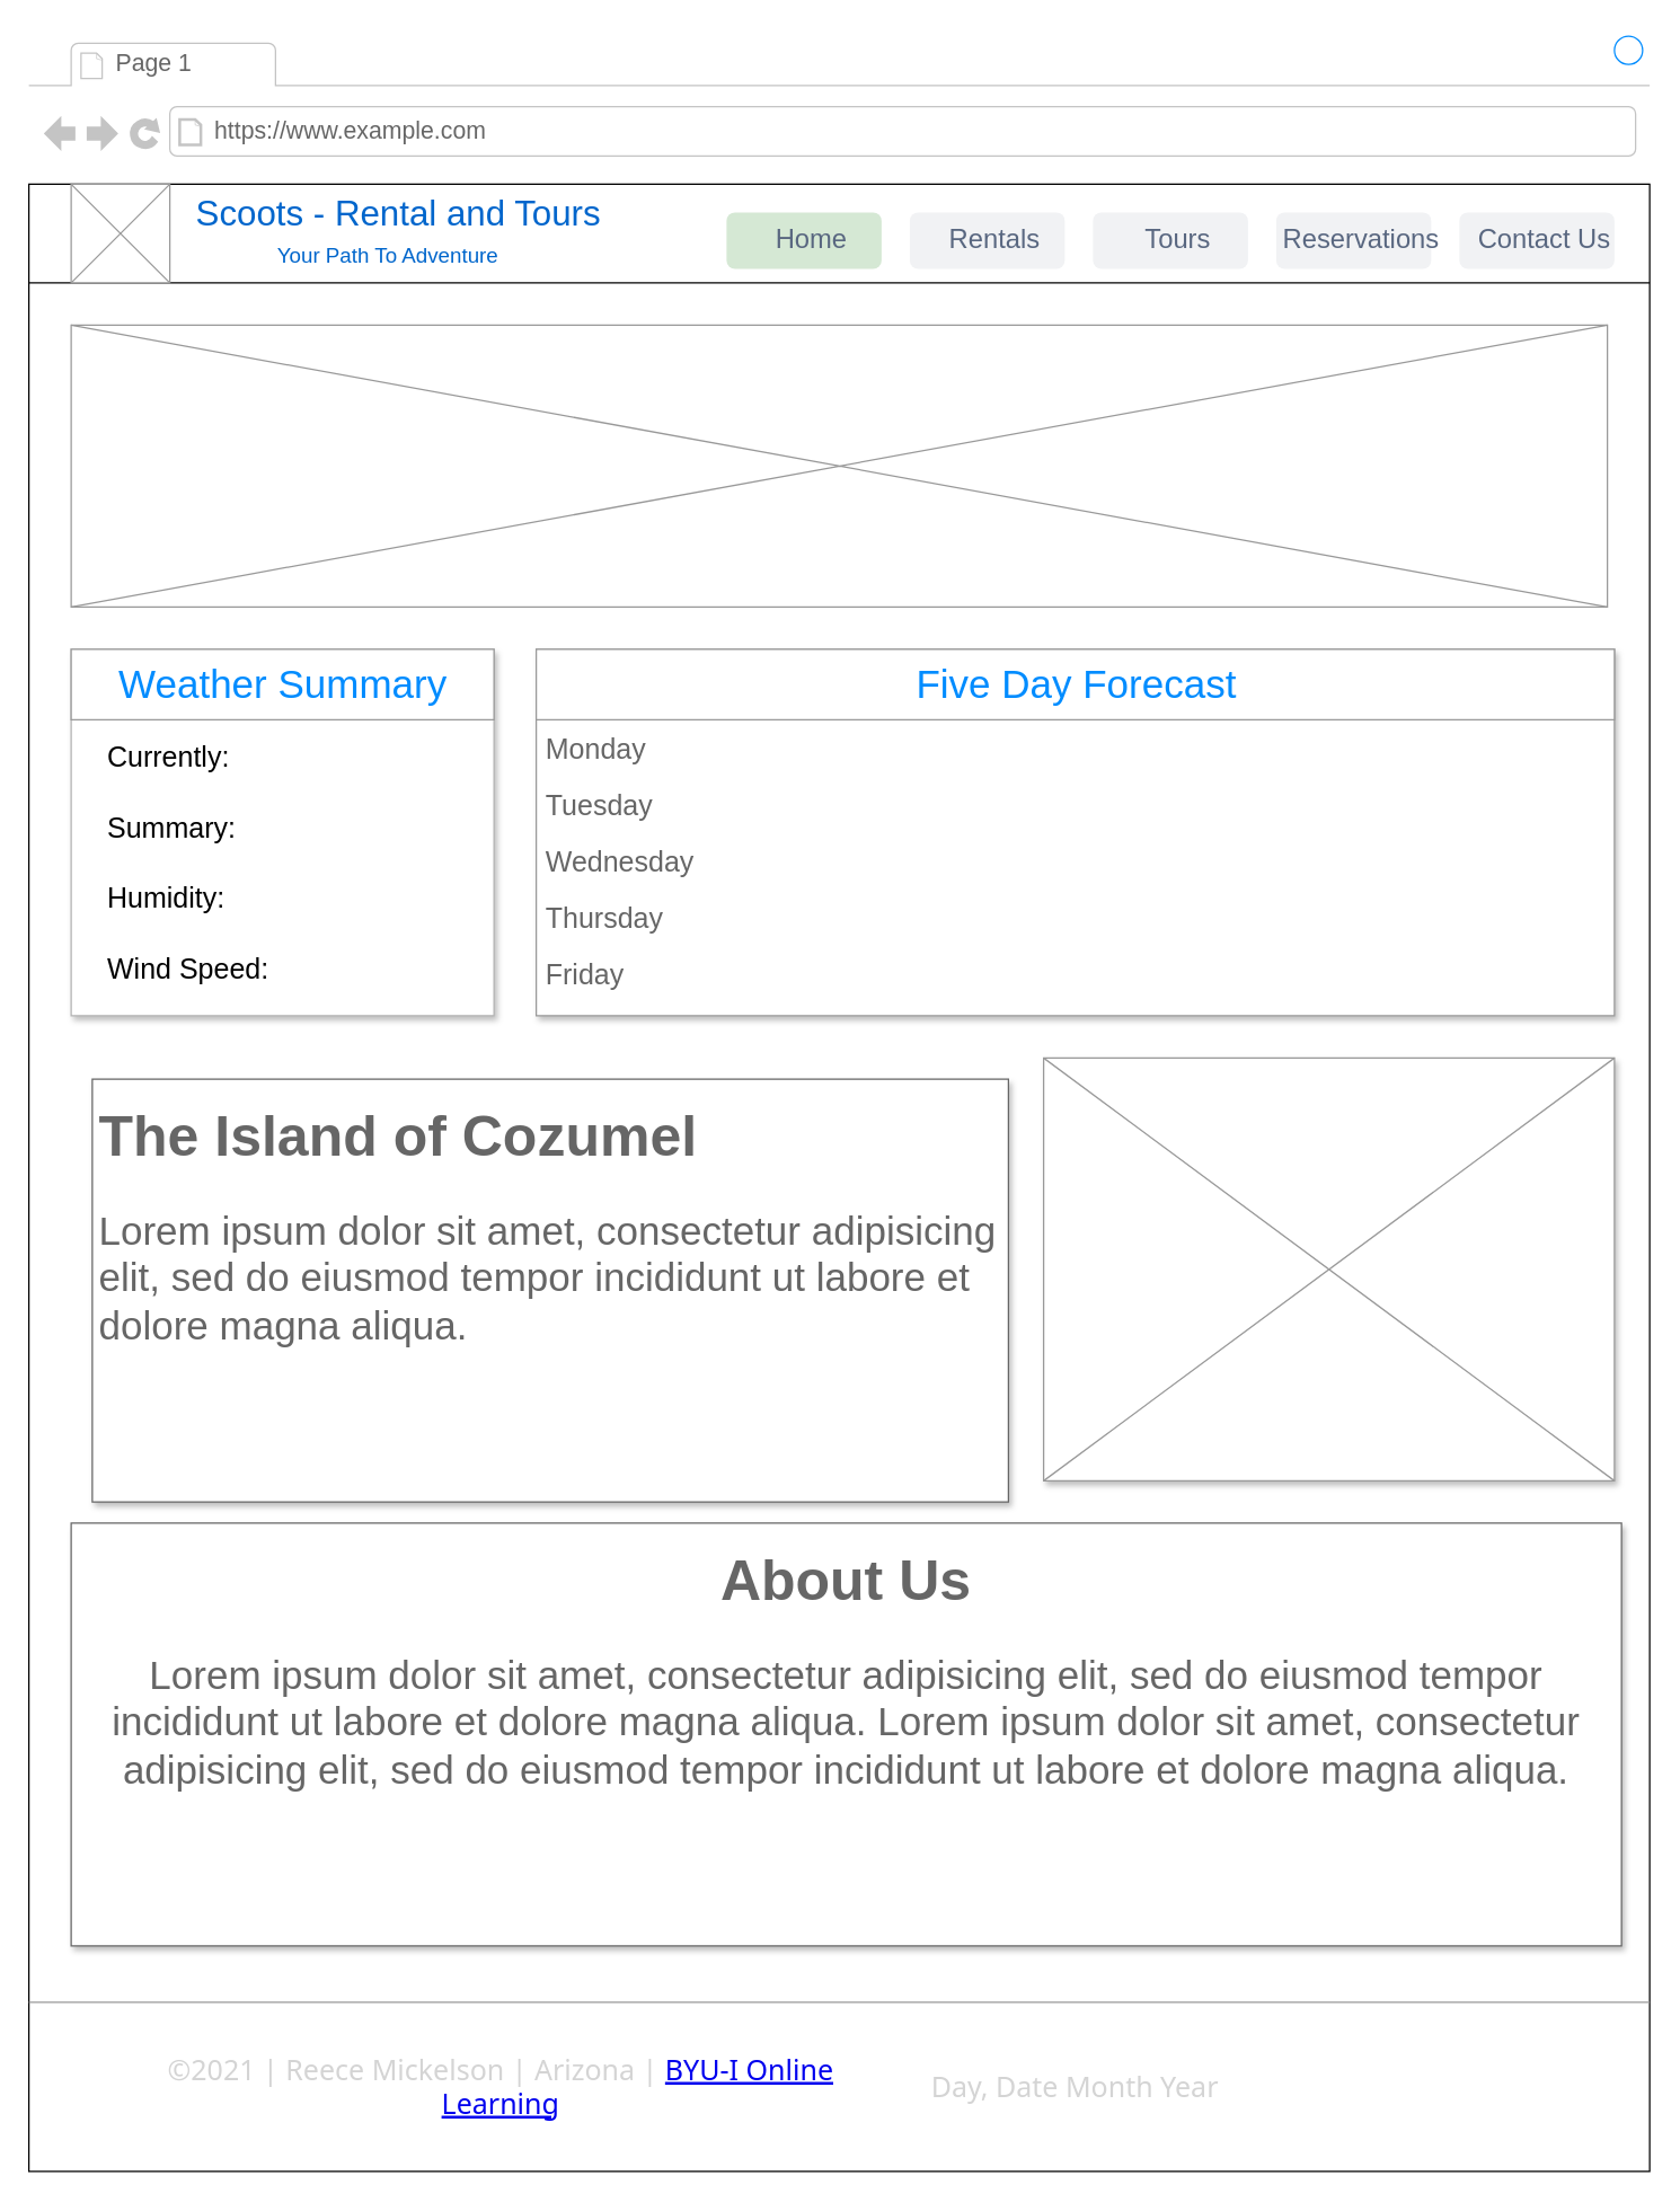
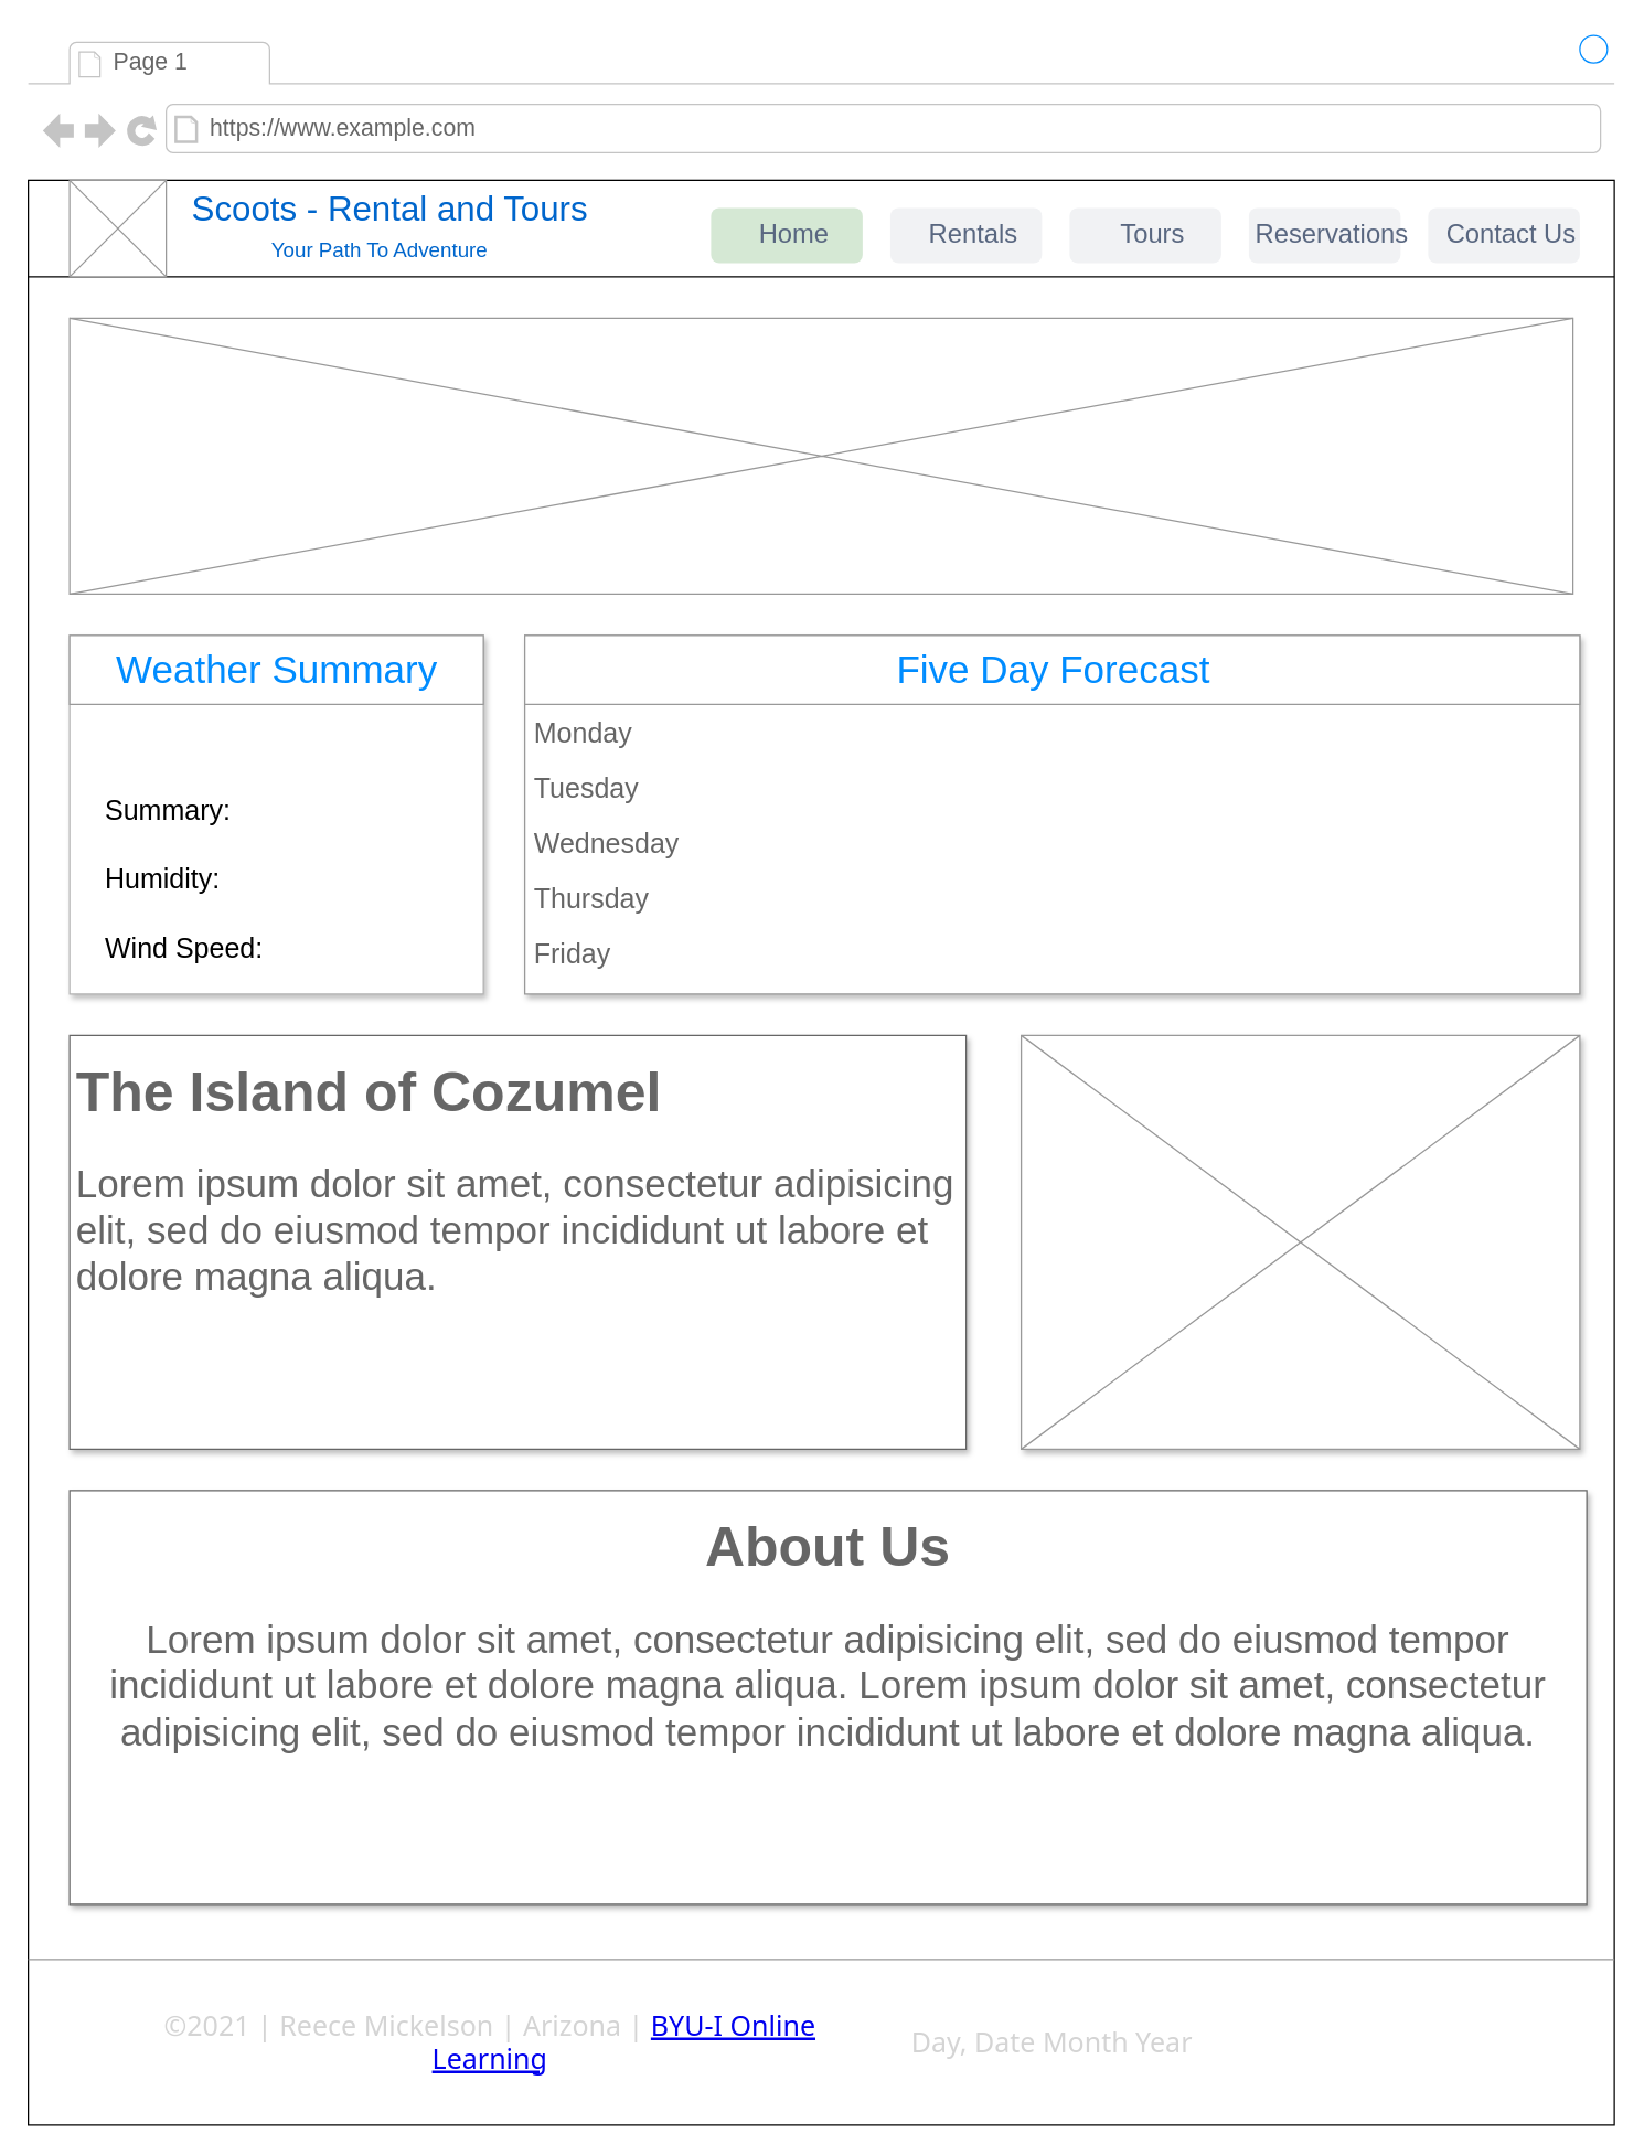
- <mxCell id="24" value="Currently: " style="text;strokeColor=none;fillColor=none;align=left;verticalAlign=middle;spacingLeft=4;spacingRight=4;overflow=hidden;points=[[0,0.5],[1,0.5]];portConstraint=eastwest;rotatable=0;fontSize=20;" vertex="1" parent="2"><mxGeometry x="50" y="500" width="260" height="30" as="geometry" /></mxCell>
- <mxCell id="36" value="&lt;h1&gt;The Island of Cozumel&lt;/h1&gt;&lt;p&gt;&lt;font style=&quot;font-size: 28px&quot;&gt;Lorem ipsum dolor sit amet, consectetur adipisicing elit, sed do eiusmod tempor incididunt ut labore et dolore magna aliqua.&lt;/font&gt;&lt;/p&gt;" style="text;html=1;strokeColor=#666666;fillColor=default;spacing=5;spacingTop=-20;whiteSpace=wrap;overflow=hidden;rounded=0;shadow=1;labelBackgroundColor=none;sketch=0;fontSize=20;fontColor=#666666;" vertex="1" parent="2"><mxGeometry x="45" y="745" width="650" height="300" as="geometry" /></mxCell>
+ <mxCell id="36" value="&lt;h1&gt;The Island of Cozumel&lt;/h1&gt;&lt;p&gt;&lt;font style=&quot;font-size: 28px&quot;&gt;Lorem ipsum dolor sit amet, consectetur adipisicing elit, sed do eiusmod tempor incididunt ut labore et dolore magna aliqua.&lt;/font&gt;&lt;/p&gt;" style="text;html=1;strokeColor=#666666;fillColor=default;spacing=5;spacingTop=-20;whiteSpace=wrap;overflow=hidden;rounded=0;shadow=1;labelBackgroundColor=none;sketch=0;fontSize=20;fontColor=#666666;" vertex="1" parent="2"><mxGeometry x="30" y="730" width="650" height="300" as="geometry" /></mxCell>
